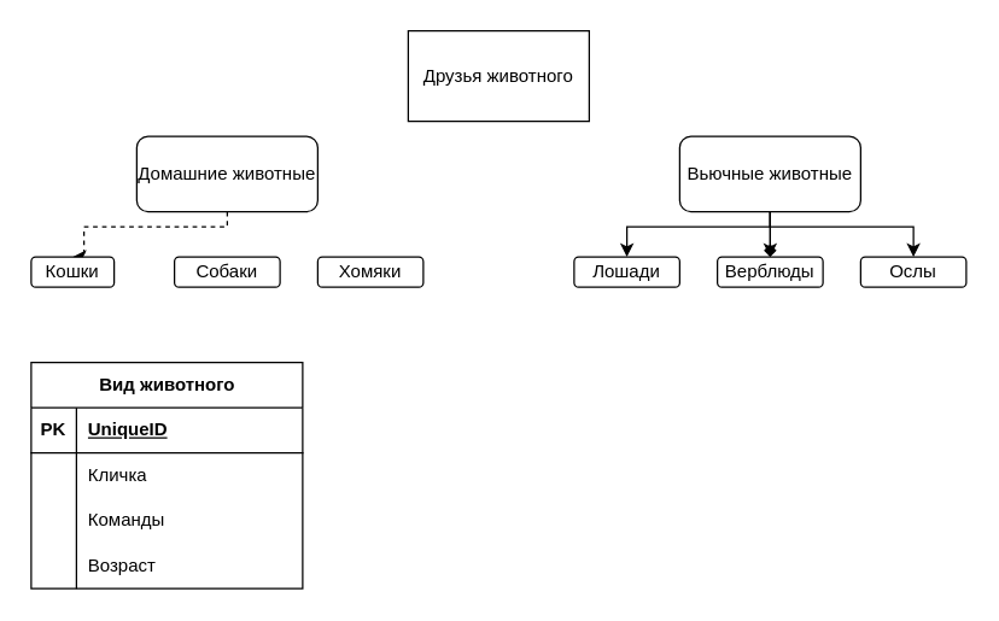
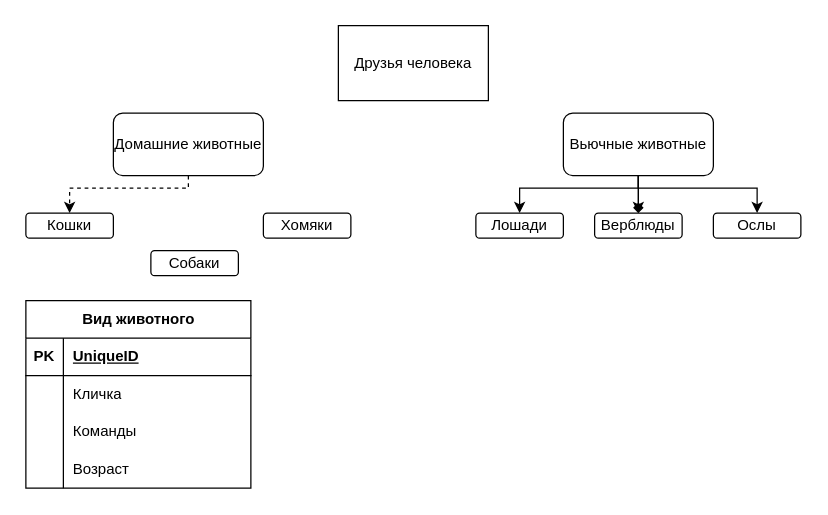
- <mxCell id="2" value="Друзья животного" style="rounded=0;whiteSpace=wrap;html=1;" vertex="1" parent="1"><mxGeometry x="270" y="20" width="120" height="60" as="geometry" /></mxCell>
+ <mxCell id="2" value="Друзья человека" style="rounded=0;whiteSpace=wrap;html=1;" vertex="1" parent="1"><mxGeometry x="270" y="20" width="120" height="60" as="geometry" /></mxCell>
- <mxCell id="8" value="Кошки" style="rounded=1;whiteSpace=wrap;html=1;" vertex="1" parent="1"><mxGeometry x="20" y="170" width="55" height="20" as="geometry" /></mxCell>
+ <mxCell id="8" value="Кошки" style="rounded=1;whiteSpace=wrap;html=1;" vertex="1" parent="1"><mxGeometry x="20" y="170" width="70" height="20" as="geometry" /></mxCell>
- <mxCell id="9" value="Собаки" style="rounded=1;whiteSpace=wrap;html=1;" vertex="1" parent="1"><mxGeometry x="115" y="170" width="70" height="20" as="geometry" /></mxCell>
+ <mxCell id="9" value="Собаки" style="rounded=1;whiteSpace=wrap;html=1;" vertex="1" parent="1"><mxGeometry x="120" y="200" width="70" height="20" as="geometry" /></mxCell>
